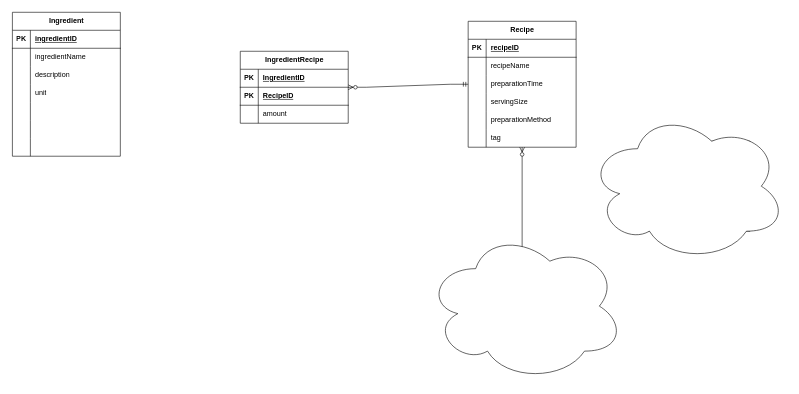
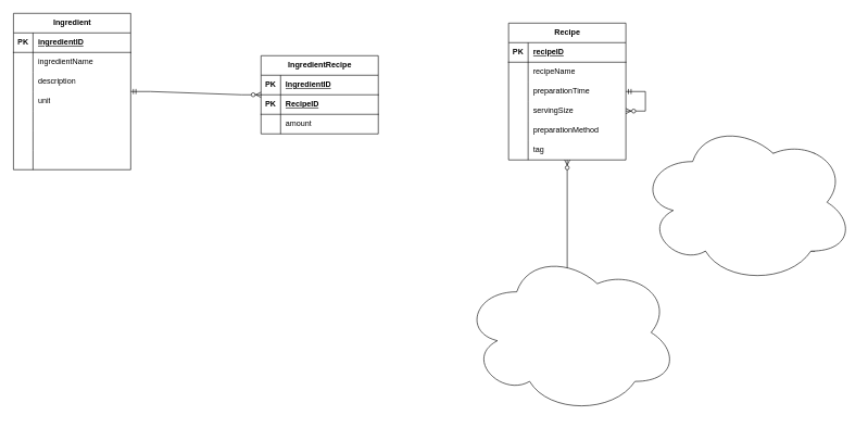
- <mxCell id="77" value="" style="edgeStyle=entityRelationEdgeStyle;fontSize=12;html=1;endArrow=ERzeroToMany;startArrow=ERmandOne;rounded=0;" edge="1" parent="1" source="37" target="65"><mxGeometry width="100" height="100" relative="1" as="geometry"><mxPoint x="210" y="150" as="sourcePoint" /><mxPoint y="285" as="targetPoint" x="380" /></mxGeometry></mxCell>
+ <mxCell id="77" value="" style="edgeStyle=entityRelationEdgeStyle;fontSize=12;html=1;endArrow=ERzeroToMany;startArrow=ERmandOne;rounded=0;" edge="1" parent="1" source="37" target="49"><mxGeometry width="100" height="100" relative="1" as="geometry"><mxPoint x="210" y="150" as="sourcePoint" /><mxPoint y="285" as="targetPoint" x="380" /></mxGeometry></mxCell>
+ <mxCell id="76" value="" style="edgeStyle=entityRelationEdgeStyle;fontSize=12;html=1;endArrow=ERzeroToMany;startArrow=ERmandOne;rounded=0;" edge="1" parent="1" source="15" target="65"><mxGeometry width="100" height="100" relative="1" as="geometry"><mxPoint x="590" y="345" as="sourcePoint" /><mxPoint x="690" y="245" as="targetPoint" /></mxGeometry></mxCell>
